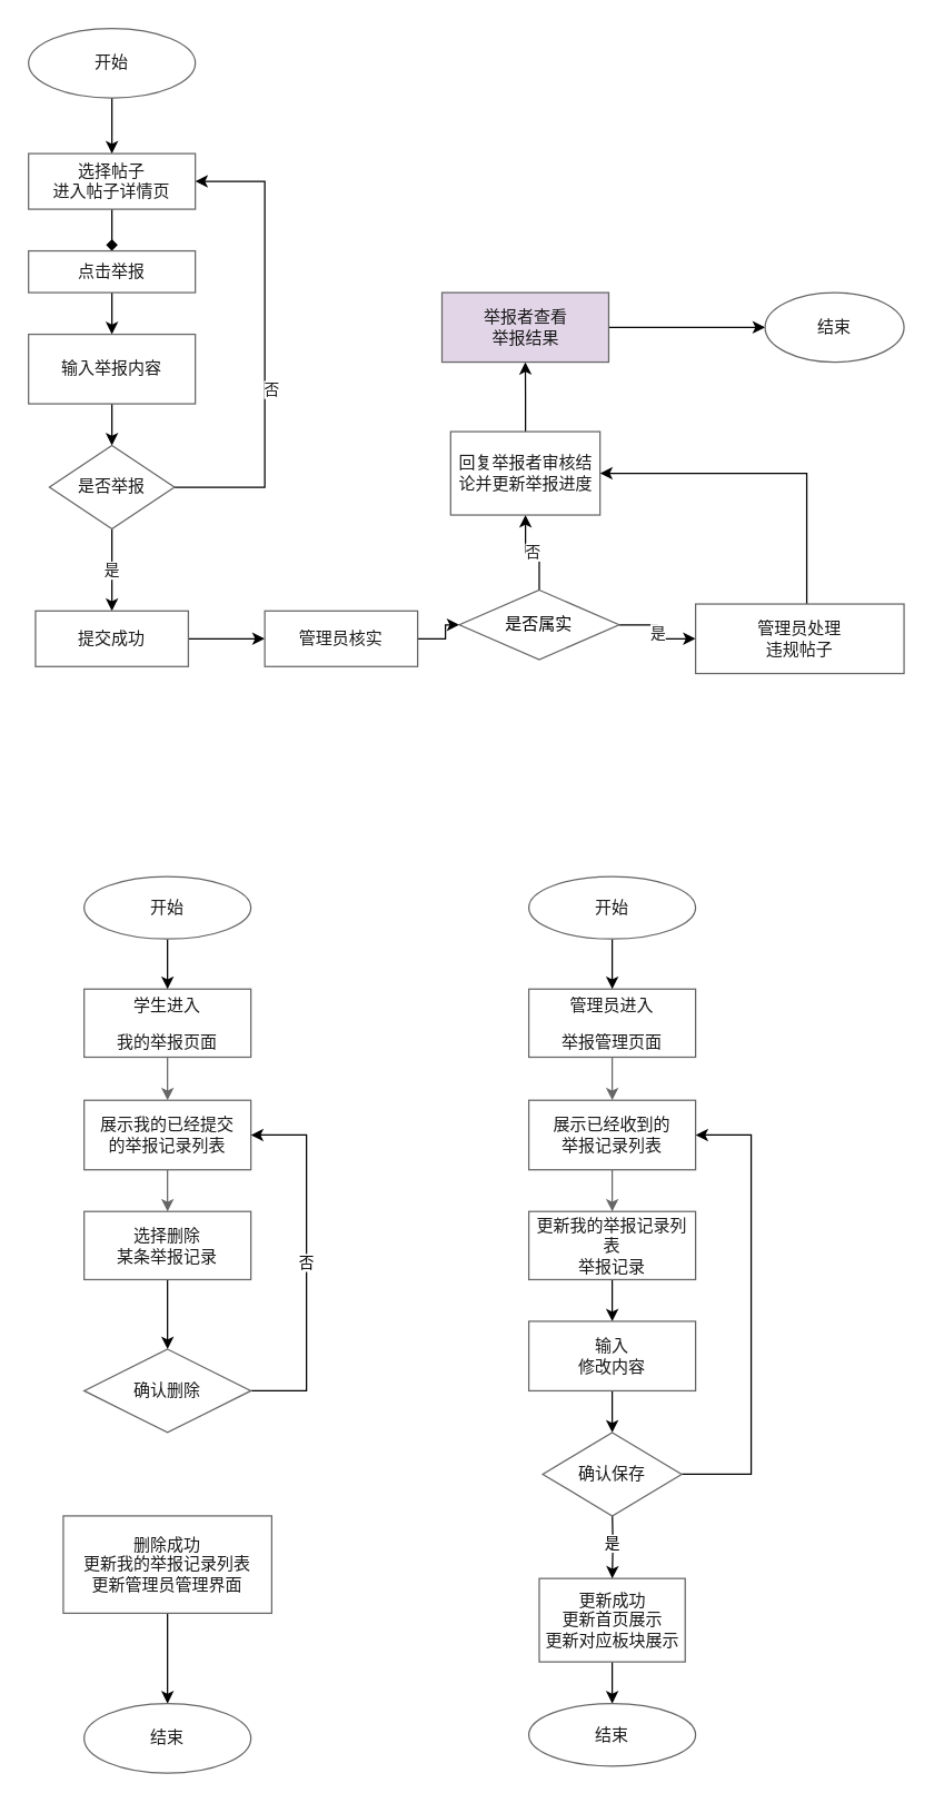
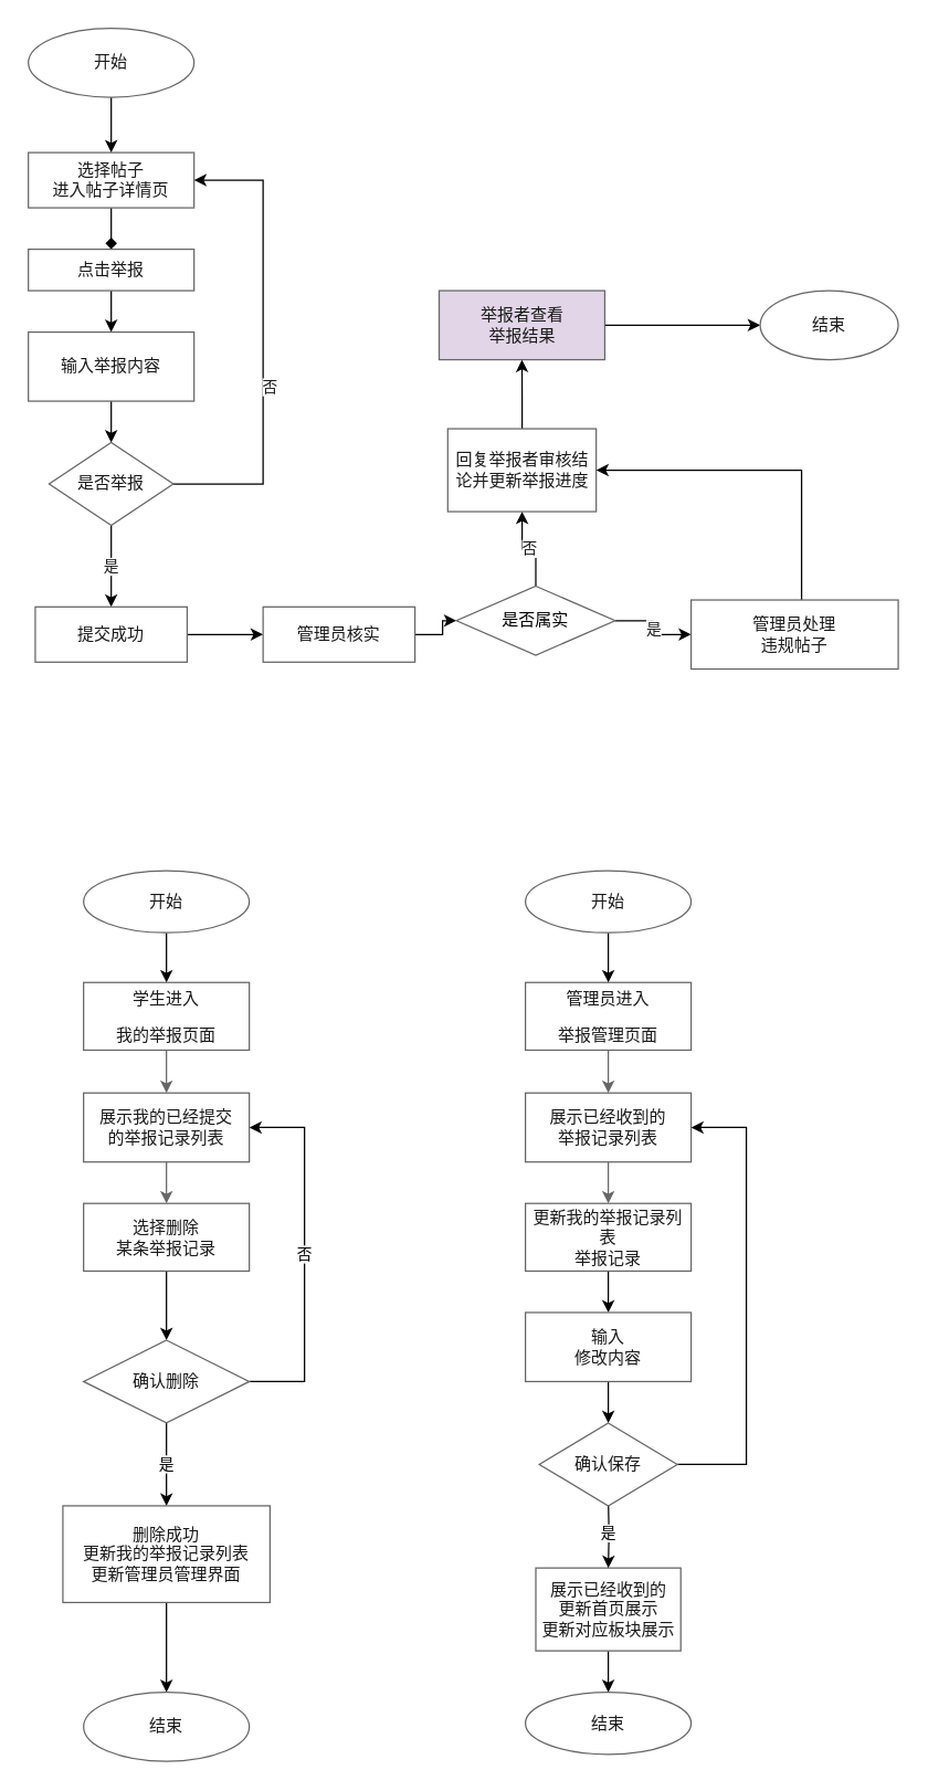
+ <mxCell id="36" value="是" style="edgeStyle=orthogonalEdgeStyle;rounded=0;orthogonalLoop=1;jettySize=auto;html=1;" edge="1" parent="1" source="38" target="40"><mxGeometry relative="1" as="geometry" /></mxCell>
- <mxCell id="51" value="更新成功&lt;br&gt;更新首页展示&lt;br&gt;更新对应板块展示" style="whiteSpace=wrap;html=1;strokeColor=#666666;fontColor=#1A1A1A;rounded=0;" vertex="1" parent="1"><mxGeometry x="387.5" y="1135" width="105" height="60" as="geometry" /></mxCell>
+ <mxCell id="51" value="展示已经收到的&lt;br&gt;更新首页展示&lt;br&gt;更新对应板块展示" style="whiteSpace=wrap;html=1;strokeColor=#666666;fontColor=#1A1A1A;rounded=0;" vertex="1" parent="1"><mxGeometry x="387.5" y="1135" width="105" height="60" as="geometry" /></mxCell>
